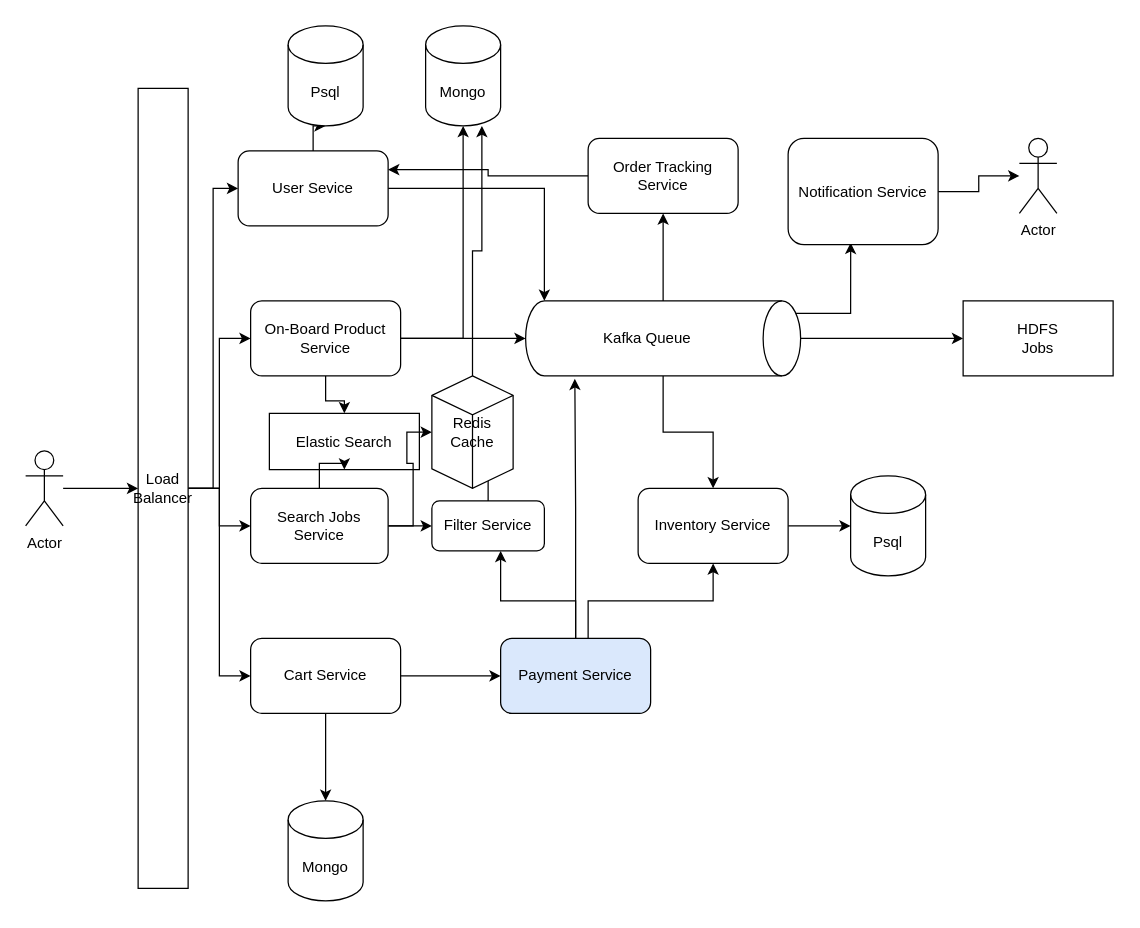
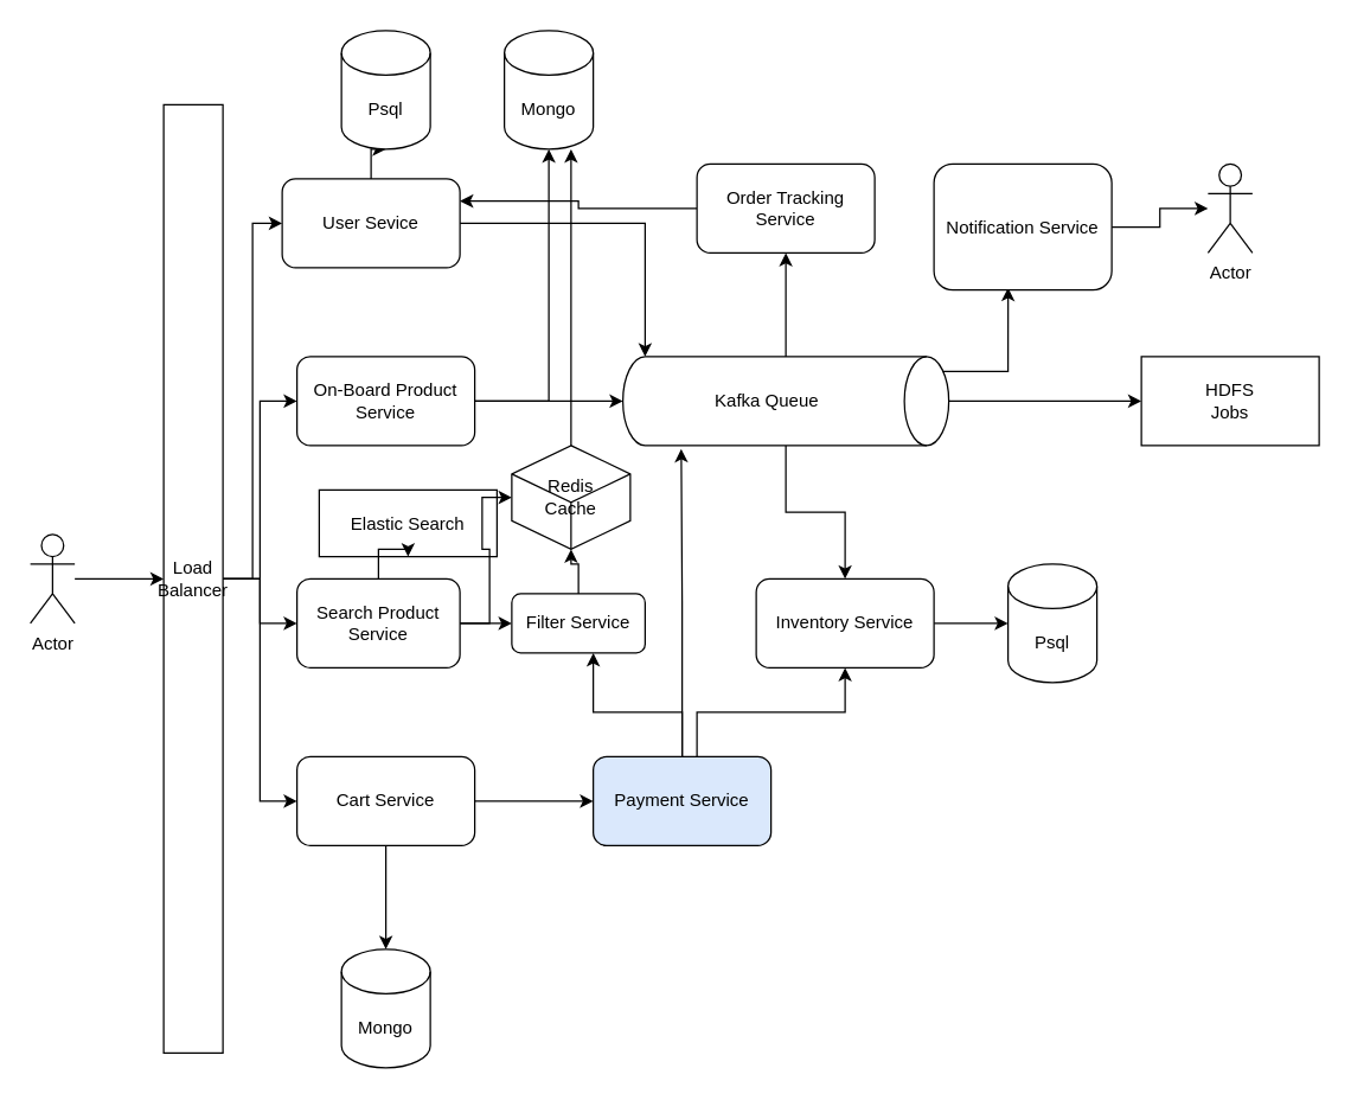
- <mxCell id="14" value="" style="edgeStyle=orthogonalEdgeStyle;rounded=0;orthogonalLoop=1;jettySize=auto;html=1;" edge="1" parent="1" source="15" target="26"><mxGeometry relative="1" as="geometry" /></mxCell>
- <mxCell id="44" value="Redis&lt;br&gt;Cache" style="html=1;whiteSpace=wrap;shape=isoCube2;backgroundOutline=1;isoAngle=15;" vertex="1" parent="1"><mxGeometry x="345" y="300" width="65" height="90" as="geometry" /></mxCell>
+ <mxCell id="44" value="Redis&lt;br&gt;Cache" style="html=1;whiteSpace=wrap;shape=isoCube2;backgroundOutline=1;isoAngle=15;" vertex="1" parent="1"><mxGeometry x="345" y="300" width="80" height="70" as="geometry" /></mxCell>
- <mxCell id="30" value="Search Jobs Service" style="rounded=1;whiteSpace=wrap;html=1;" vertex="1" parent="1"><mxGeometry x="200" y="390" width="110" height="60" as="geometry" /></mxCell>
+ <mxCell id="30" value="Search Product Service" style="rounded=1;whiteSpace=wrap;html=1;" vertex="1" parent="1"><mxGeometry x="200" y="390" width="110" height="60" as="geometry" /></mxCell>
